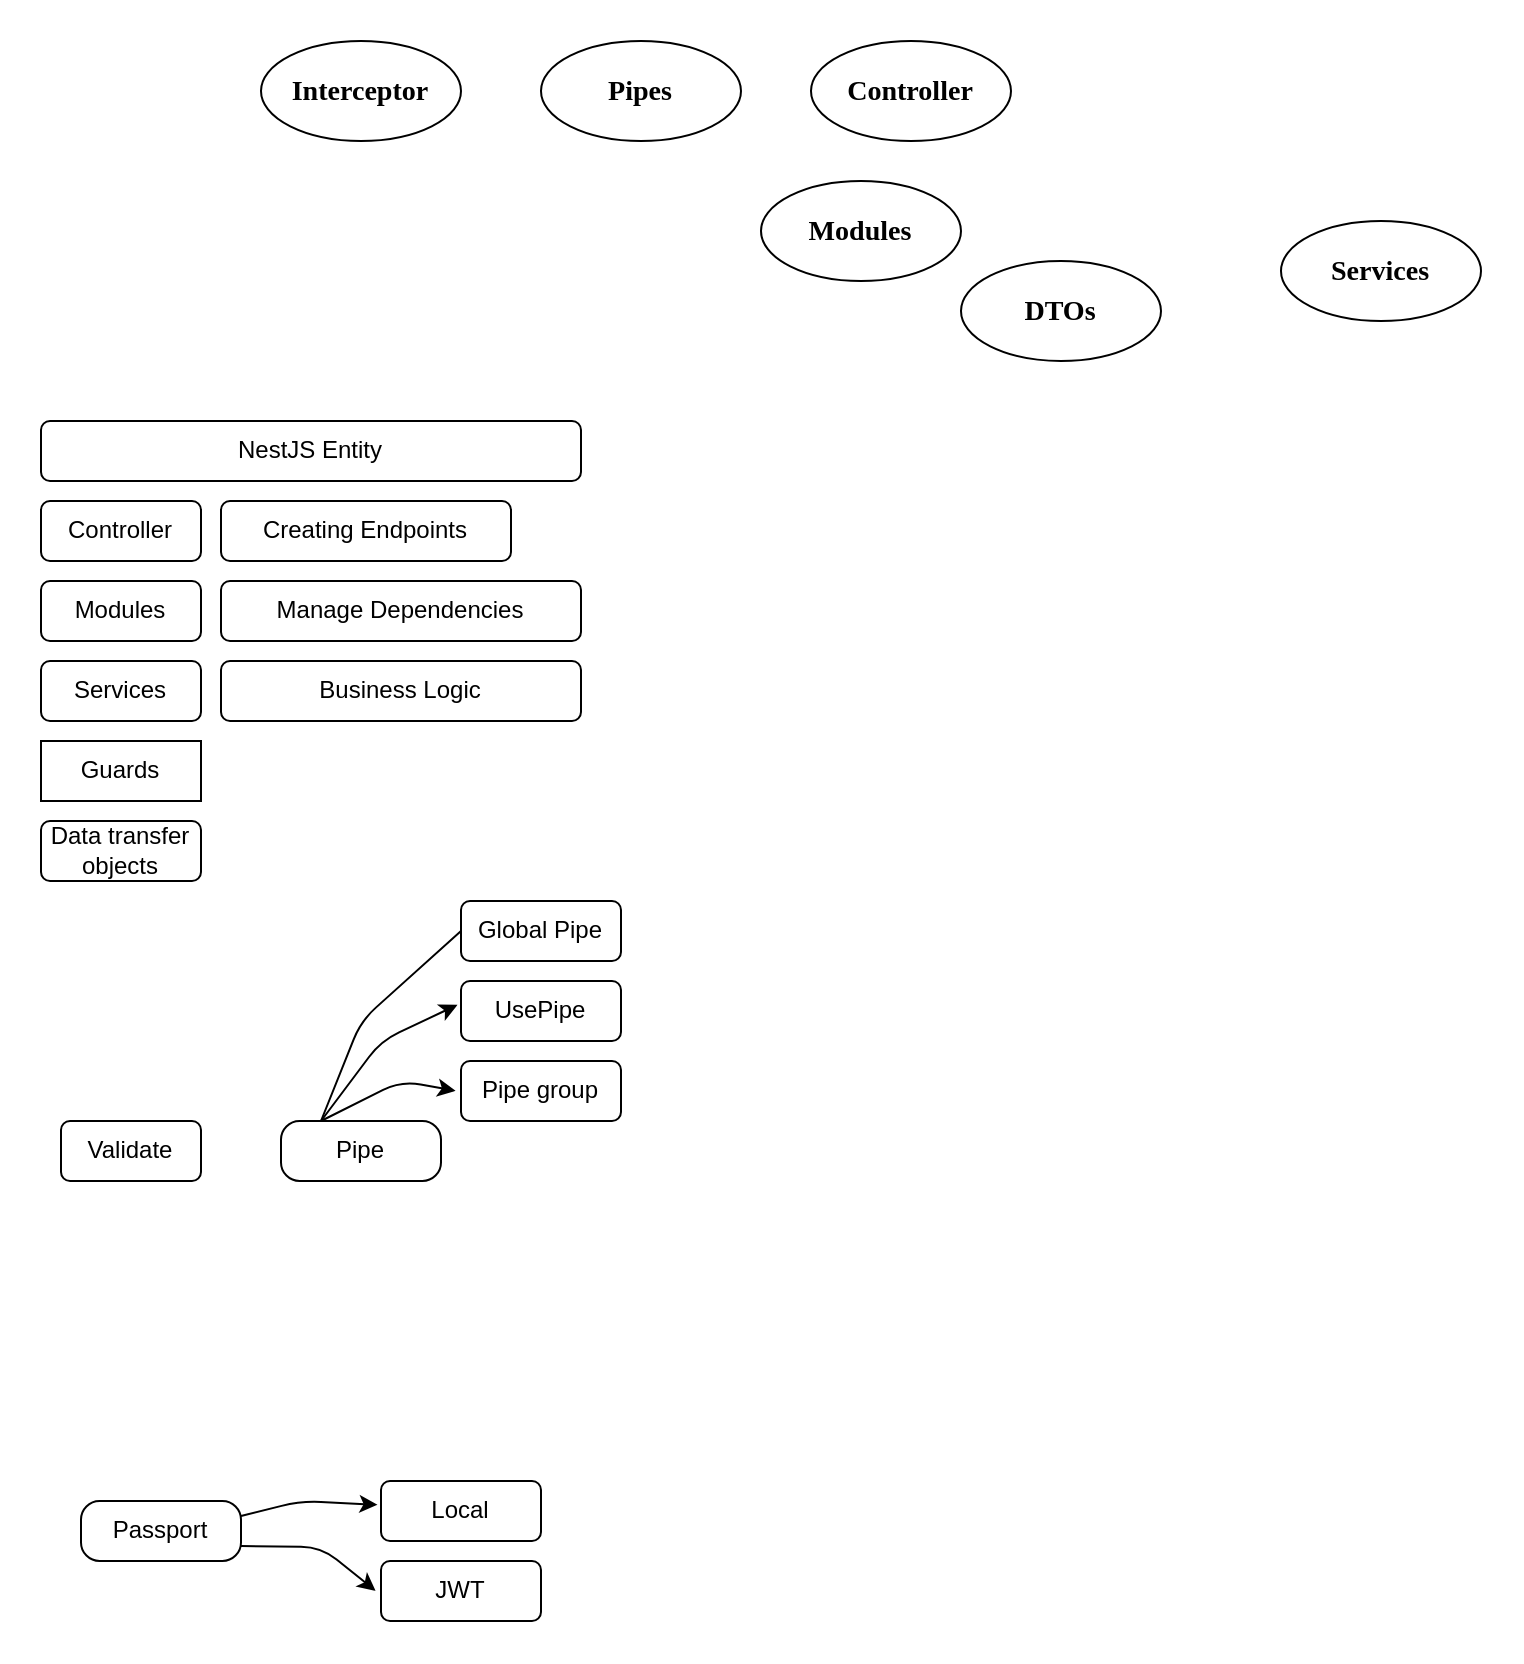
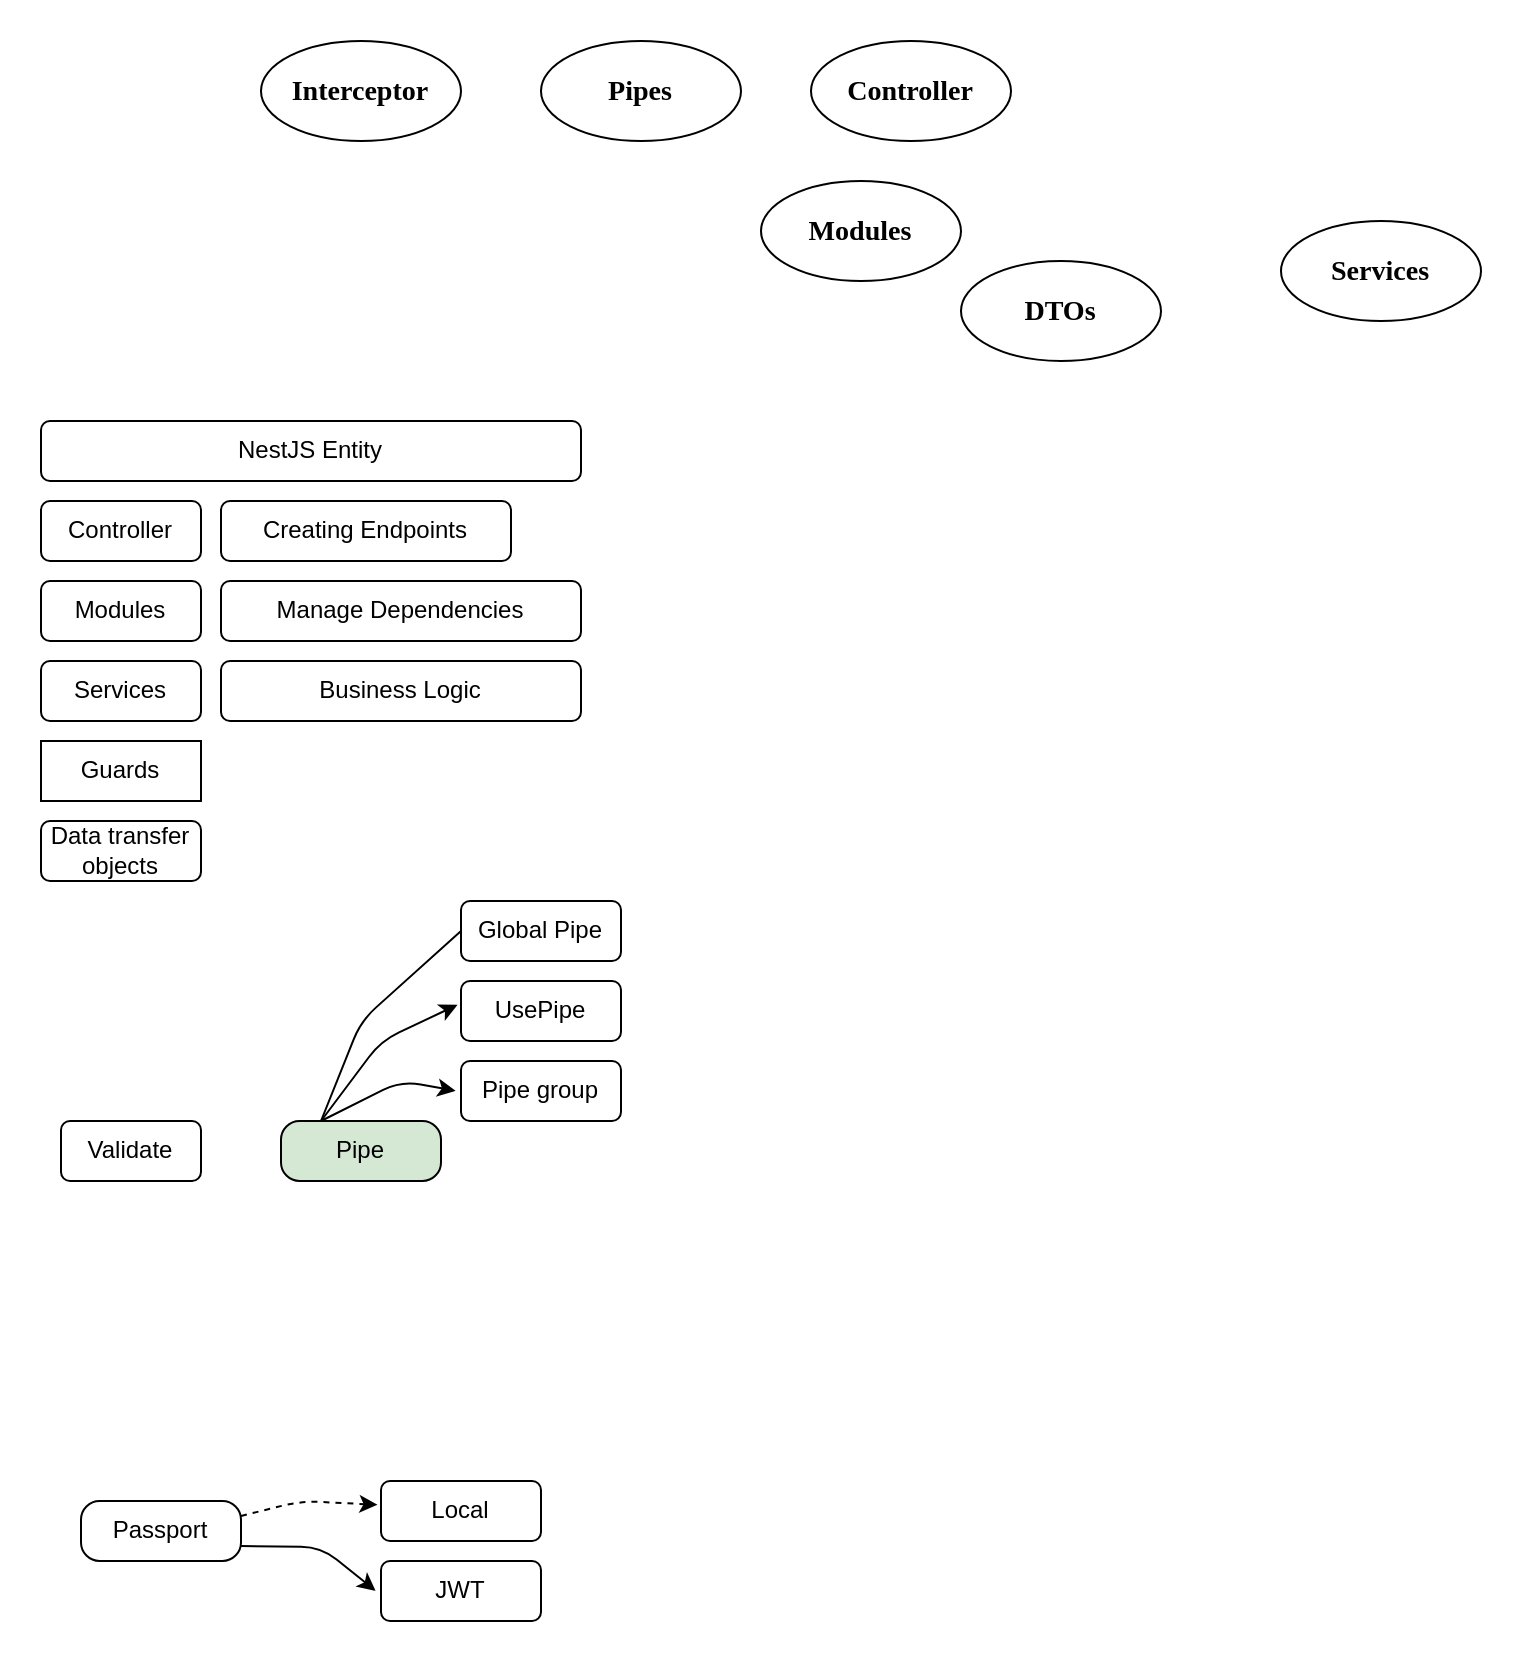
- <mxCell id="18" value="&lt;span style=&quot;text-align: left;&quot;&gt;Pipe&lt;/span&gt;" style="rounded=1;whiteSpace=wrap;html=1;align=center;arcSize=31;" parent="1" vertex="1"><mxGeometry x="140" y="560" width="80" height="30" as="geometry" /></mxCell>
+ <mxCell id="18" value="&lt;span style=&quot;text-align: left;&quot;&gt;Pipe&lt;/span&gt;" style="rounded=1;whiteSpace=wrap;html=1;align=center;arcSize=31;fillColor=#d5e8d4;" parent="1" vertex="1"><mxGeometry x="140" y="560" width="80" height="30" as="geometry" /></mxCell>
- <mxCell id="28" value="" style="endArrow=classic;html=1;exitX=1;exitY=0.25;exitDx=0;exitDy=0;entryX=-0.022;entryY=0.397;entryDx=0;entryDy=0;entryPerimeter=0;" edge="1" parent="1" source="25" target="26"><mxGeometry width="50" height="50" relative="1" as="geometry"><mxPoint x="70" y="760" as="sourcePoint" /><mxPoint x="140" y="665" as="targetPoint" /><Array as="points"><mxPoint x="150" y="750" /></Array></mxGeometry></mxCell>
+ <mxCell id="28" value="" style="endArrow=classic;html=1;exitX=1;exitY=0.25;exitDx=0;exitDy=0;entryX=-0.022;entryY=0.397;entryDx=0;entryDy=0;entryPerimeter=0;dashed=1;" edge="1" parent="1" source="25" target="26"><mxGeometry width="50" height="50" relative="1" as="geometry"><mxPoint x="70" y="760" as="sourcePoint" /><mxPoint x="140" y="665" as="targetPoint" /><Array as="points"><mxPoint x="150" y="750" /></Array></mxGeometry></mxCell>
